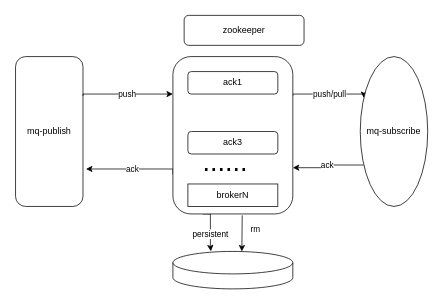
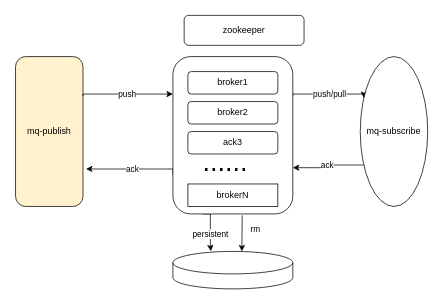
- <mxCell id="12" value="ack1" style="rounded=1;whiteSpace=wrap;html=1;" vertex="1" parent="1"><mxGeometry x="250" y="95" width="120" height="30" as="geometry" /></mxCell>
+ <mxCell id="12" value="broker1" style="rounded=1;whiteSpace=wrap;html=1;" vertex="1" parent="1"><mxGeometry x="250" y="95" width="120" height="30" as="geometry" /></mxCell>
+ <mxCell id="13" value="broker2" style="rounded=1;whiteSpace=wrap;html=1;" vertex="1" parent="1"><mxGeometry x="250" y="135" width="120" height="30" as="geometry" /></mxCell>
- <mxCell id="2" value="mq-publish" style="rounded=1;whiteSpace=wrap;html=1;" vertex="1" parent="1"><mxGeometry x="20" y="75" width="90" height="200" as="geometry" /></mxCell>
+ <mxCell id="2" value="mq-publish" style="rounded=1;whiteSpace=wrap;html=1;fillColor=#fff2cc;" vertex="1" parent="1"><mxGeometry x="20" y="75" width="90" height="200" as="geometry" /></mxCell>
